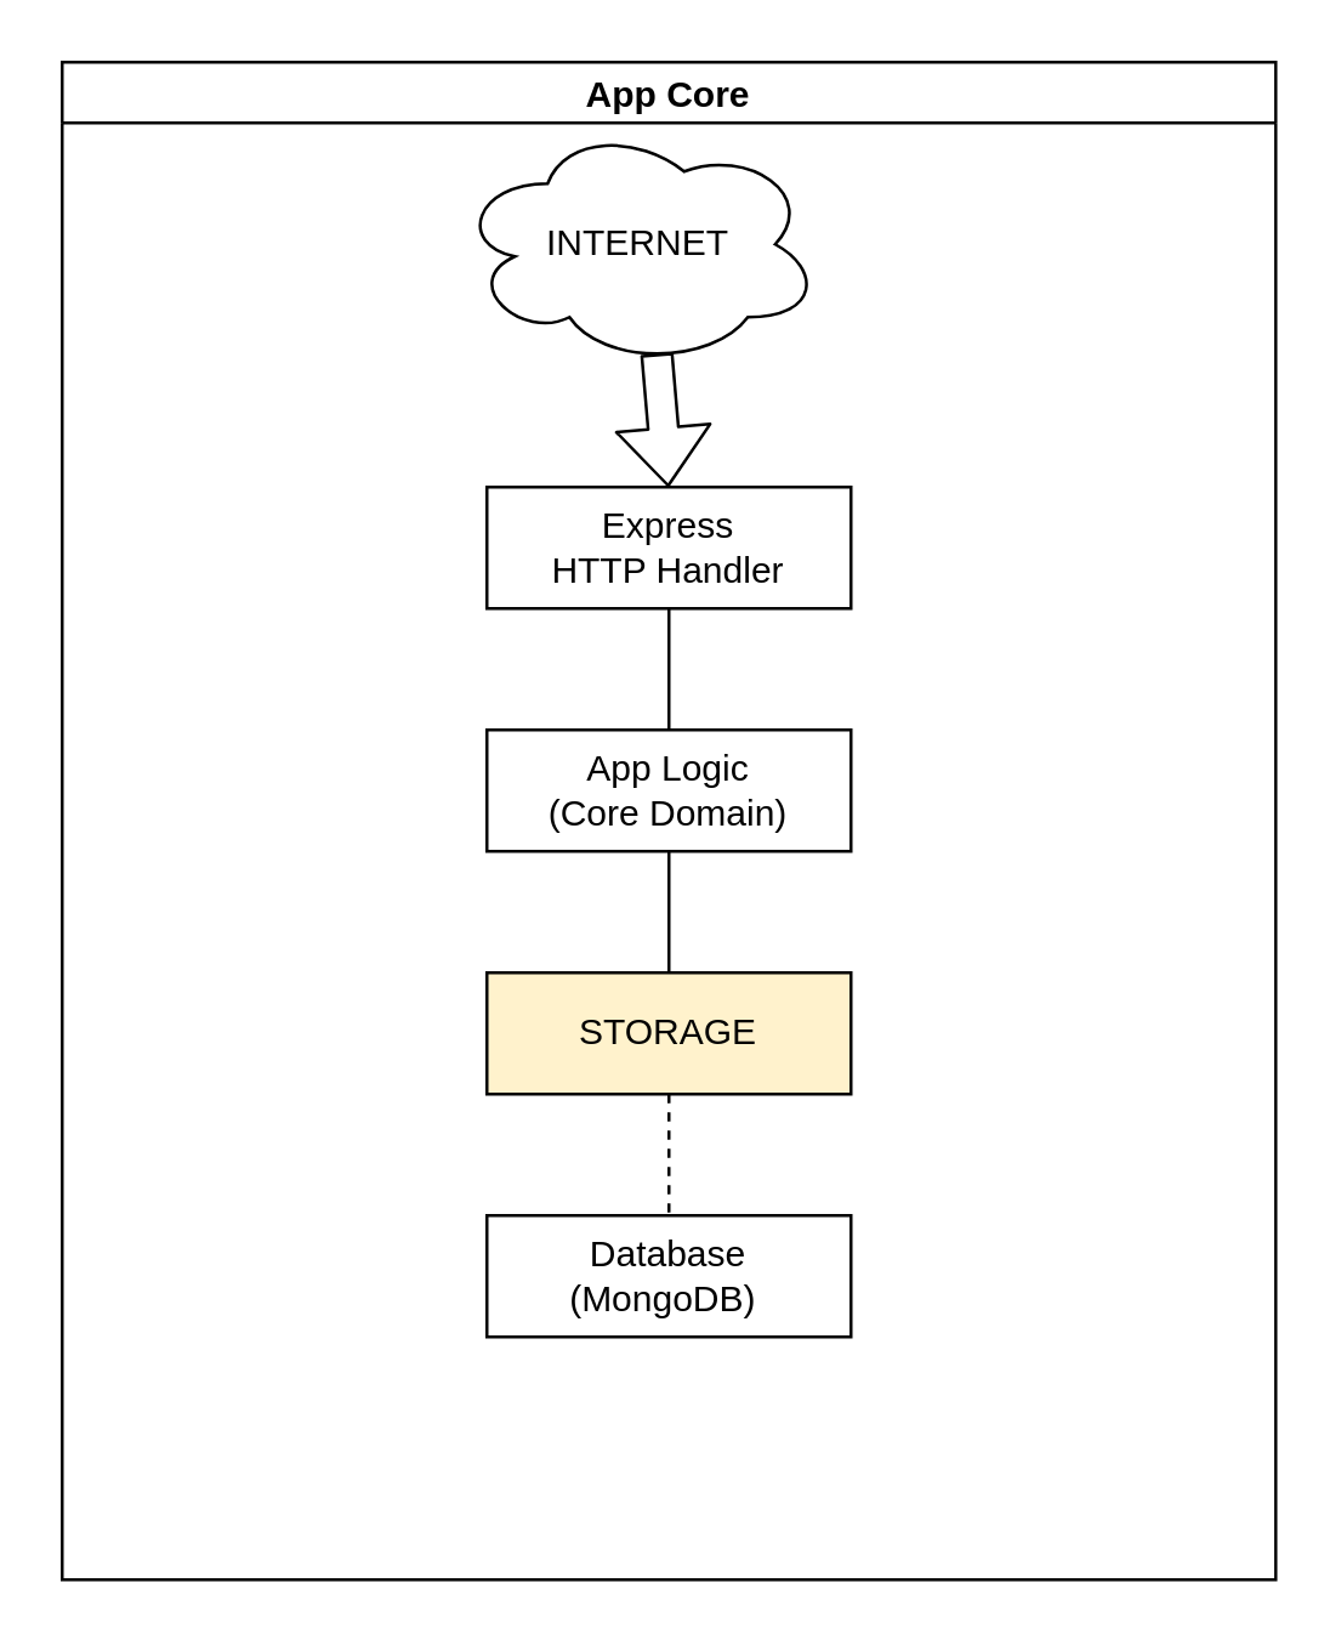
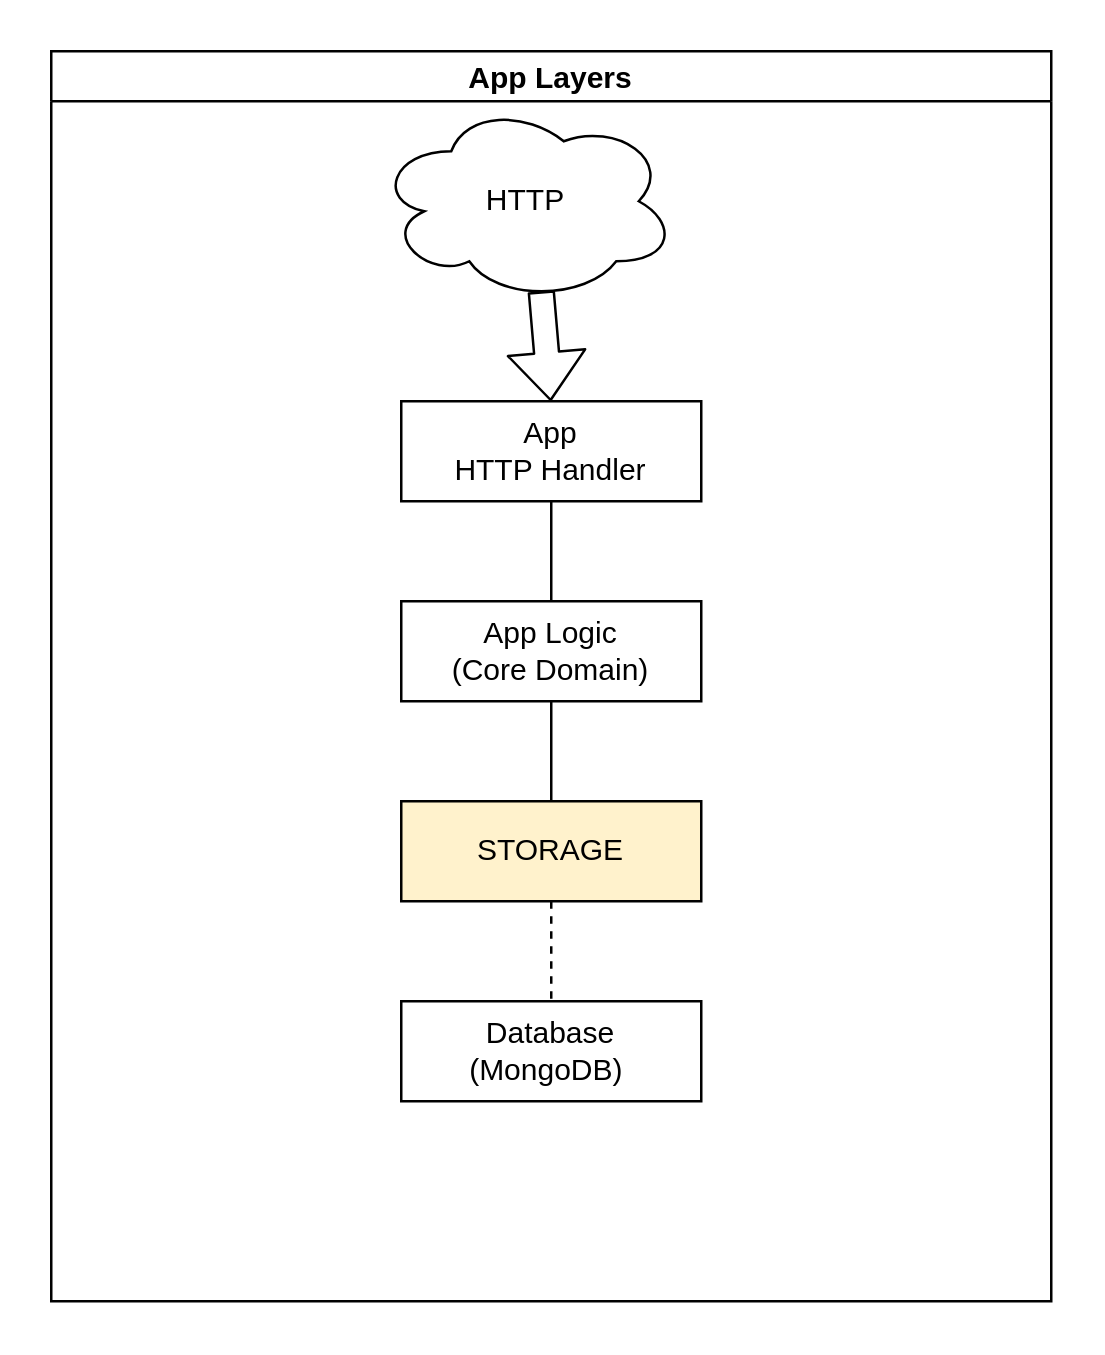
- <mxCell id="2" value="App Core" style="swimlane;startSize=20;horizontal=1;containerType=tree;" vertex="1" parent="1"><mxGeometry x="20" y="20" width="400" height="500" as="geometry" /></mxCell>
+ <mxCell id="2" value="App Layers" style="swimlane;startSize=20;horizontal=1;containerType=tree;" vertex="1" parent="1"><mxGeometry x="20" y="20" width="400" height="500" as="geometry" /></mxCell>
- <mxCell id="10" value="INTERNET" style="ellipse;shape=cloud;whiteSpace=wrap;html=1;" vertex="1" parent="2"><mxGeometry x="130" y="20" width="120" height="80" as="geometry" /></mxCell>
+ <mxCell id="10" value="HTTP" style="ellipse;shape=cloud;whiteSpace=wrap;html=1;" vertex="1" parent="2"><mxGeometry x="130" y="20" width="120" height="80" as="geometry" /></mxCell>
- <mxCell id="3" value="Express &lt;br&gt;HTTP Handler" style="whiteSpace=wrap;html=1;treeFolding=1;treeMoving=1;newEdgeStyle={&quot;edgeStyle&quot;:&quot;elbowEdgeStyle&quot;,&quot;startArrow&quot;:&quot;none&quot;,&quot;endArrow&quot;:&quot;none&quot;};" vertex="1" parent="2"><mxGeometry x="140" y="140" width="120" height="40" as="geometry" /></mxCell>
+ <mxCell id="3" value="App &lt;br&gt;HTTP Handler" style="whiteSpace=wrap;html=1;treeFolding=1;treeMoving=1;newEdgeStyle={&quot;edgeStyle&quot;:&quot;elbowEdgeStyle&quot;,&quot;startArrow&quot;:&quot;none&quot;,&quot;endArrow&quot;:&quot;none&quot;};" vertex="1" parent="2"><mxGeometry x="140" y="140" width="120" height="40" as="geometry" /></mxCell>
